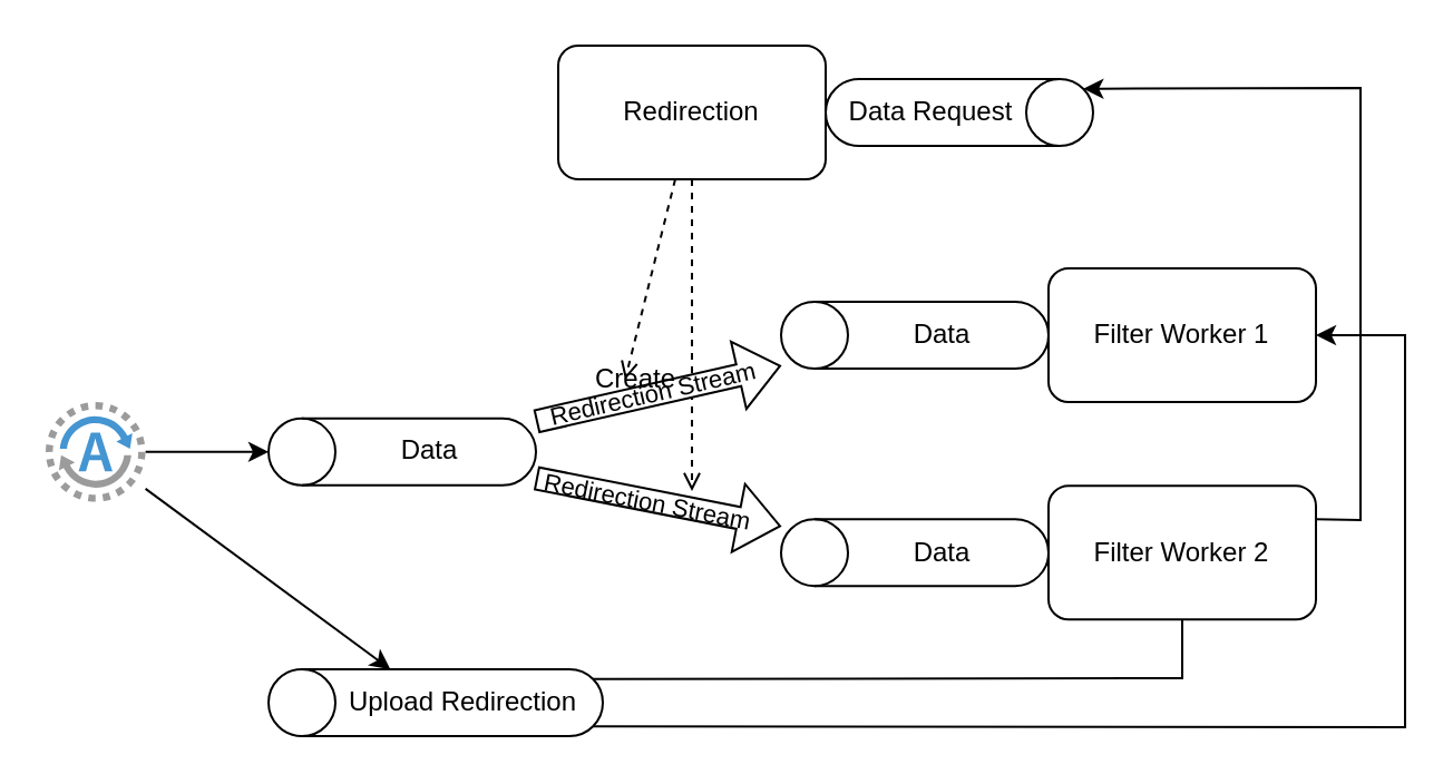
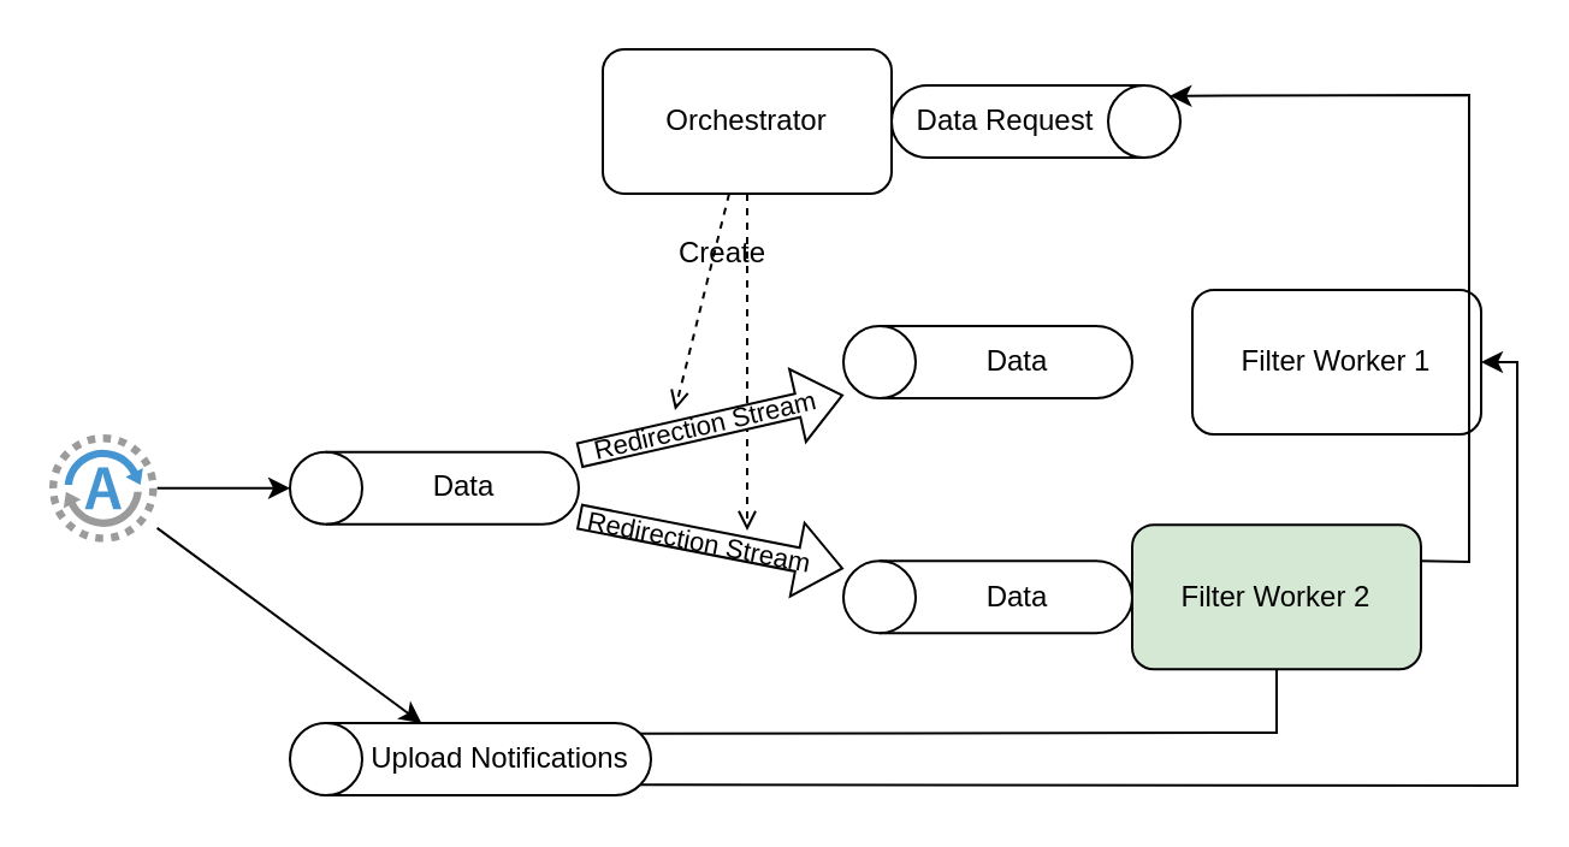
- <mxCell id="9" value="Redirection" style="rounded=1;whiteSpace=wrap;html=1;" vertex="1" parent="1"><mxGeometry x="250" y="20" width="120" height="60" as="geometry" /></mxCell>
+ <mxCell id="9" value="Orchestrator" style="rounded=1;whiteSpace=wrap;html=1;" vertex="1" parent="1"><mxGeometry x="250" y="20" width="120" height="60" as="geometry" /></mxCell>
- <mxCell id="10" value="Filter Worker 1" style="rounded=1;whiteSpace=wrap;html=1;" vertex="1" parent="1"><mxGeometry x="470" y="120" width="120" height="60" as="geometry" /></mxCell>
+ <mxCell id="10" value="Filter Worker 1" style="rounded=1;whiteSpace=wrap;html=1;" vertex="1" parent="1"><mxGeometry x="495" y="120" width="120" height="60" as="geometry" /></mxCell>
- <mxCell id="22" value="Create" style="text;html=1;strokeColor=none;fillColor=none;align=center;verticalAlign=middle;whiteSpace=wrap;rounded=0;labelBackgroundColor=none;" vertex="1" parent="1"><mxGeometry x="255" y="155" width="60" height="30" as="geometry" /></mxCell>
+ <mxCell id="22" value="Create" style="text;html=1;strokeColor=none;fillColor=none;align=center;verticalAlign=middle;whiteSpace=wrap;rounded=0;labelBackgroundColor=none;" vertex="1" parent="1"><mxGeometry x="270" y="90" width="60" height="30" as="geometry" /></mxCell>
- <mxCell id="11" value="Filter Worker 2" style="rounded=1;whiteSpace=wrap;html=1;" vertex="1" parent="1"><mxGeometry x="470" y="217.6" width="120" height="60" as="geometry" /></mxCell>
+ <mxCell id="11" value="Filter Worker 2" style="rounded=1;whiteSpace=wrap;html=1;fillColor=#d5e8d4;" vertex="1" parent="1"><mxGeometry x="470" y="217.6" width="120" height="60" as="geometry" /></mxCell>
- <mxCell id="7" value="Upload Redirection" style="shape=cylinder3;whiteSpace=wrap;html=1;boundedLbl=1;backgroundOutline=1;size=15;direction=north;" vertex="1" parent="1"><mxGeometry x="120" y="300" width="150" height="30" as="geometry" /></mxCell>
+ <mxCell id="7" value="Upload Notifications" style="shape=cylinder3;whiteSpace=wrap;html=1;boundedLbl=1;backgroundOutline=1;size=15;direction=north;" vertex="1" parent="1"><mxGeometry x="120" y="300" width="150" height="30" as="geometry" /></mxCell>
